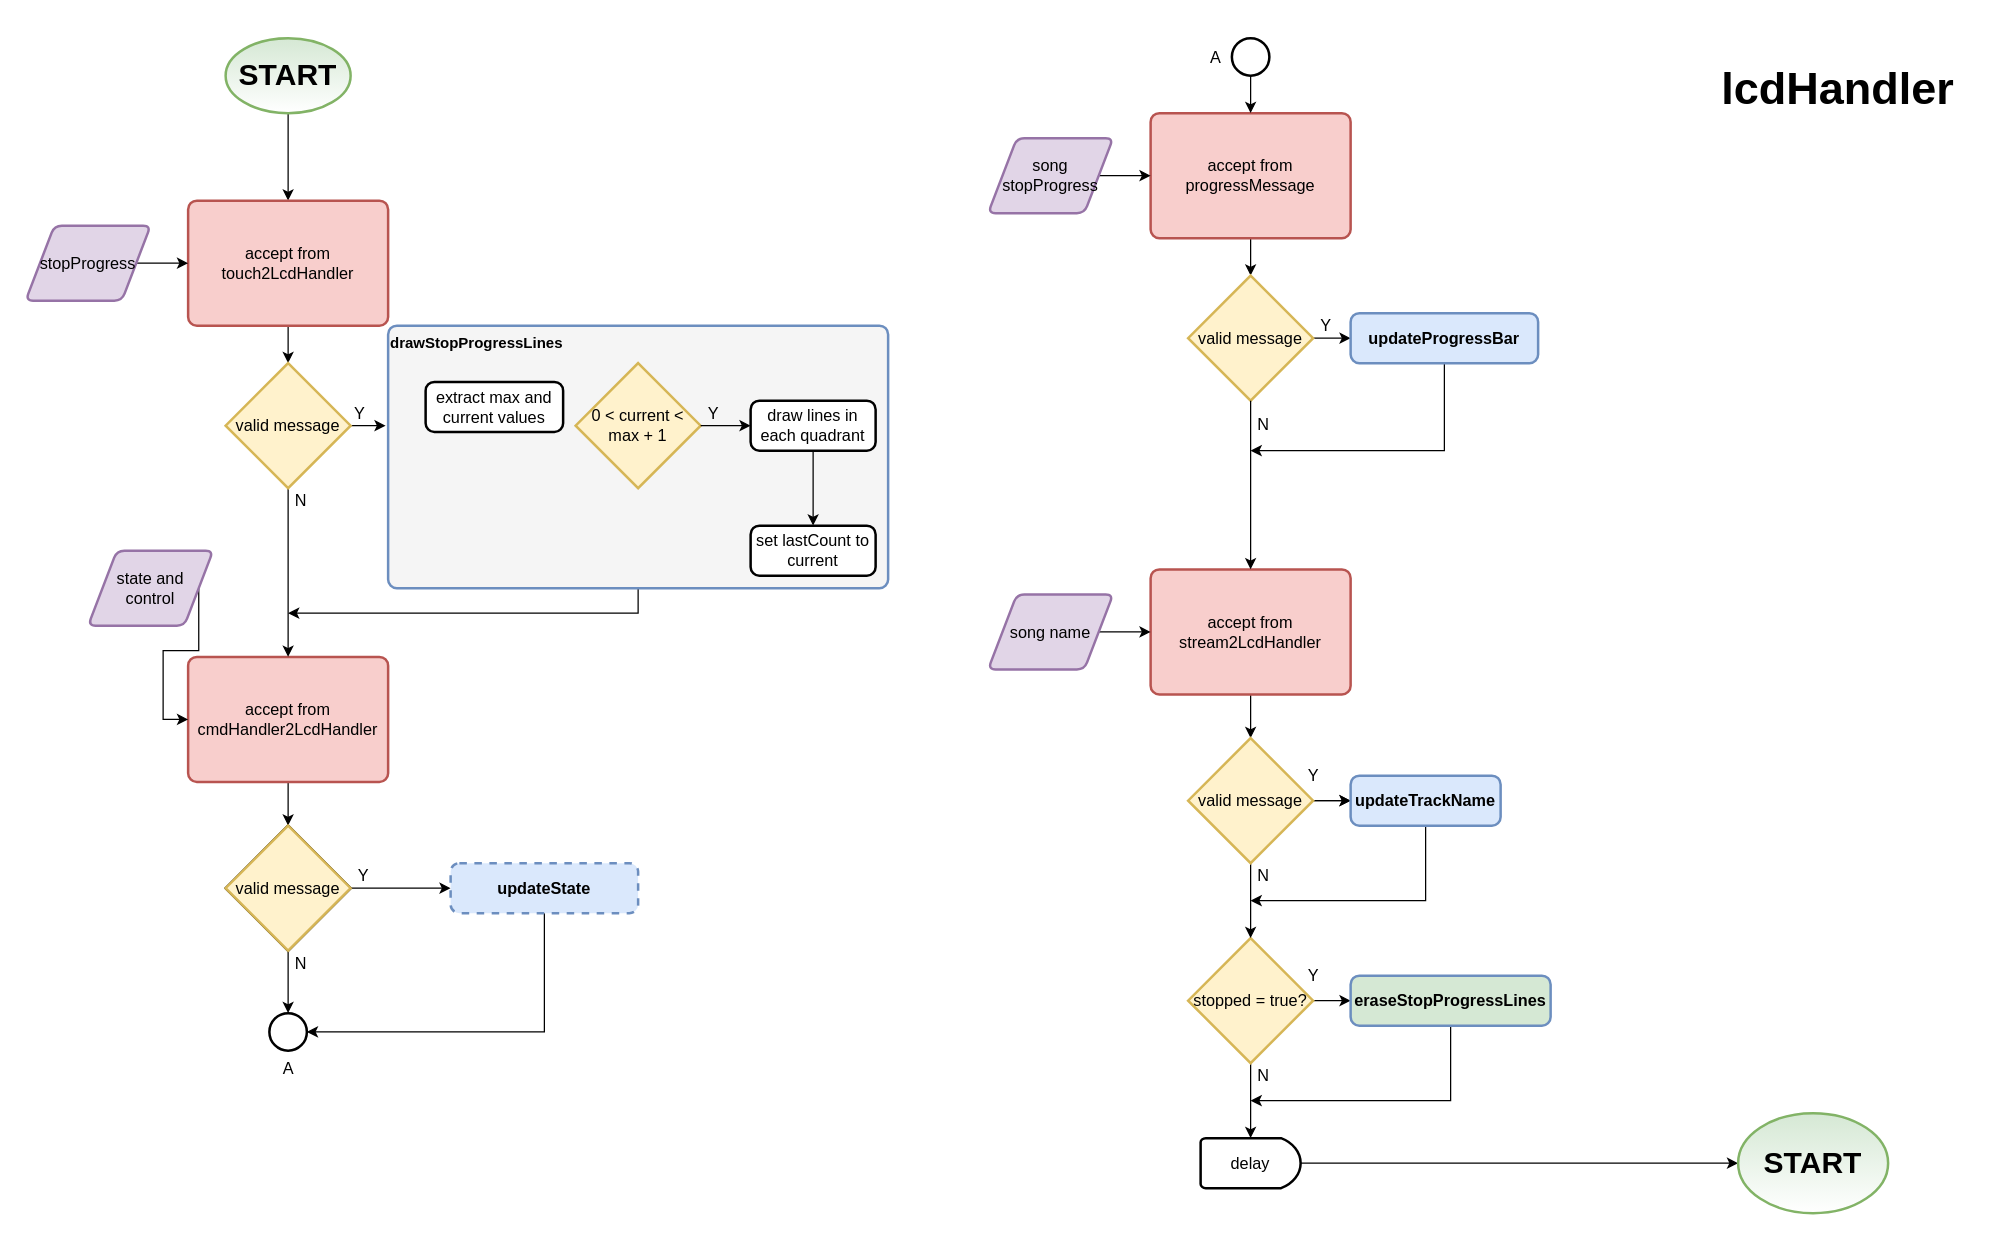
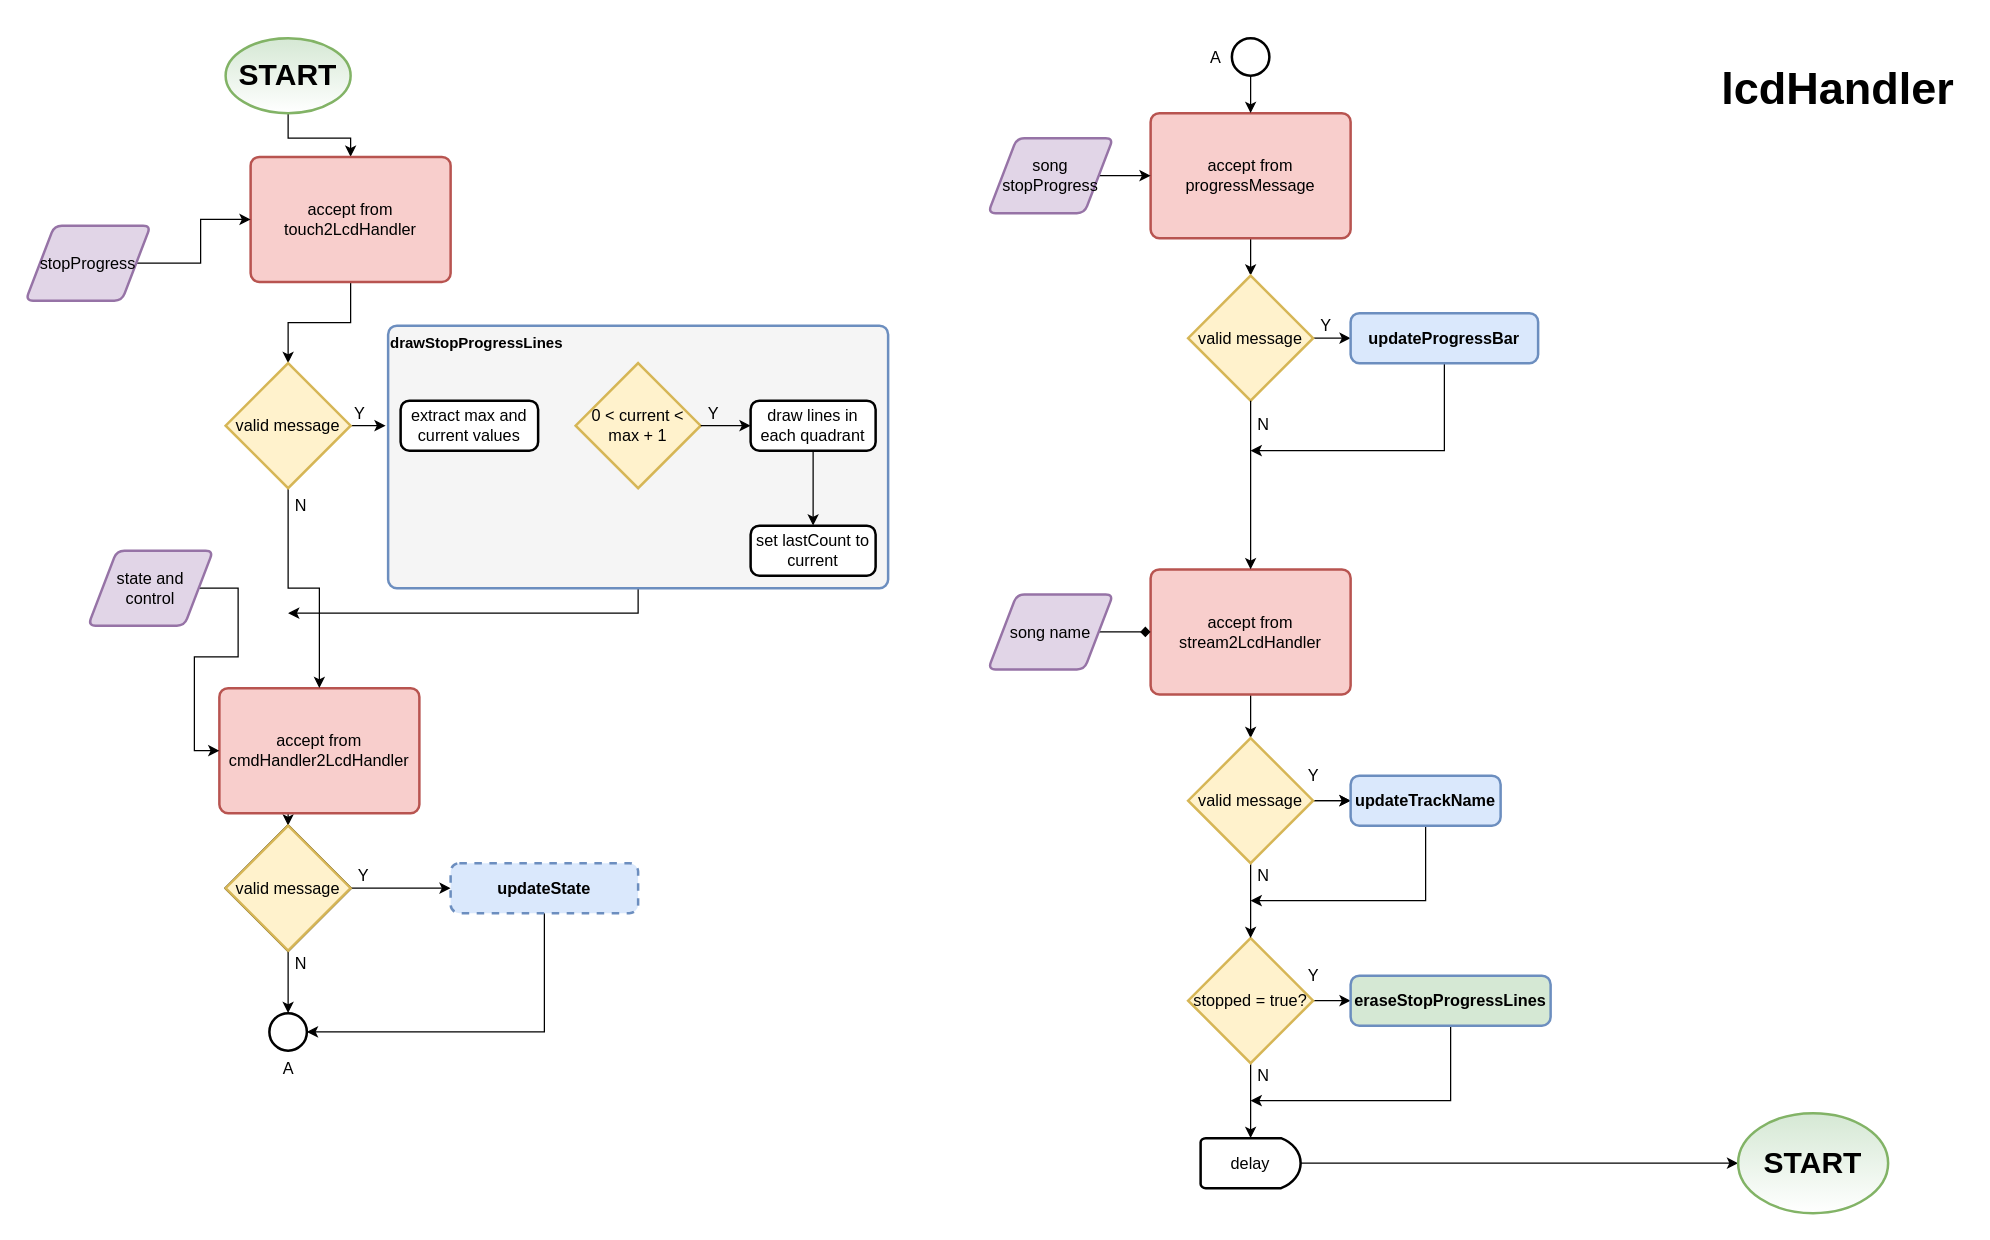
- <mxCell id="6" value="accept from touch2LcdHandler" style="rounded=1;whiteSpace=wrap;html=1;absoluteArcSize=1;arcSize=14;strokeWidth=2;fontSize=13;fillColor=#f8cecc;strokeColor=#b85450;" parent="1" vertex="1"><mxGeometry x="150" y="160" width="160" height="100" as="geometry" /></mxCell>
+ <mxCell id="6" value="accept from touch2LcdHandler" style="rounded=1;whiteSpace=wrap;html=1;absoluteArcSize=1;arcSize=14;strokeWidth=2;fontSize=13;fillColor=#f8cecc;strokeColor=#b85450;" parent="1" vertex="1"><mxGeometry x="200" y="125" width="160" height="100" as="geometry" /></mxCell>
- <mxCell id="55" value="extract max and current values" style="rounded=1;whiteSpace=wrap;html=1;absoluteArcSize=1;arcSize=14;strokeWidth=2;gradientColor=#ffffff;fontSize=13;" parent="53" vertex="1"><mxGeometry x="30" y="45" width="110" height="40" as="geometry" /></mxCell>
+ <mxCell id="55" value="extract max and current values" style="rounded=1;whiteSpace=wrap;html=1;absoluteArcSize=1;arcSize=14;strokeWidth=2;gradientColor=#ffffff;fontSize=13;" parent="53" vertex="1"><mxGeometry x="10" y="60" width="110" height="40" as="geometry" /></mxCell>
- <mxCell id="24" style="edgeStyle=orthogonalEdgeStyle;rounded=0;orthogonalLoop=1;jettySize=auto;html=1;exitX=1;exitY=0.5;exitDx=0;exitDy=0;entryX=0;entryY=0.5;entryDx=0;entryDy=0;fontSize=13;" parent="1" source="25" target="12" edge="1"><mxGeometry relative="1" as="geometry" /></mxCell>
+ <mxCell id="24" style="edgeStyle=orthogonalEdgeStyle;rounded=0;orthogonalLoop=1;jettySize=auto;html=1;exitX=1;exitY=0.5;exitDx=0;exitDy=0;entryX=0;entryY=0.5;entryDx=0;entryDy=0;fontSize=13;endArrow=diamond;" parent="1" source="25" target="12" edge="1"><mxGeometry relative="1" as="geometry" /></mxCell>
- <mxCell id="8" value="accept from cmdHandler2LcdHandler" style="rounded=1;whiteSpace=wrap;html=1;absoluteArcSize=1;arcSize=14;strokeWidth=2;fontSize=13;fillColor=#f8cecc;strokeColor=#b85450;" parent="1" vertex="1"><mxGeometry x="150" y="525" width="160" height="100" as="geometry" /></mxCell>
+ <mxCell id="8" value="accept from cmdHandler2LcdHandler" style="rounded=1;whiteSpace=wrap;html=1;absoluteArcSize=1;arcSize=14;strokeWidth=2;fontSize=13;fillColor=#f8cecc;strokeColor=#b85450;" parent="1" vertex="1"><mxGeometry x="175" y="550" width="160" height="100" as="geometry" /></mxCell>
